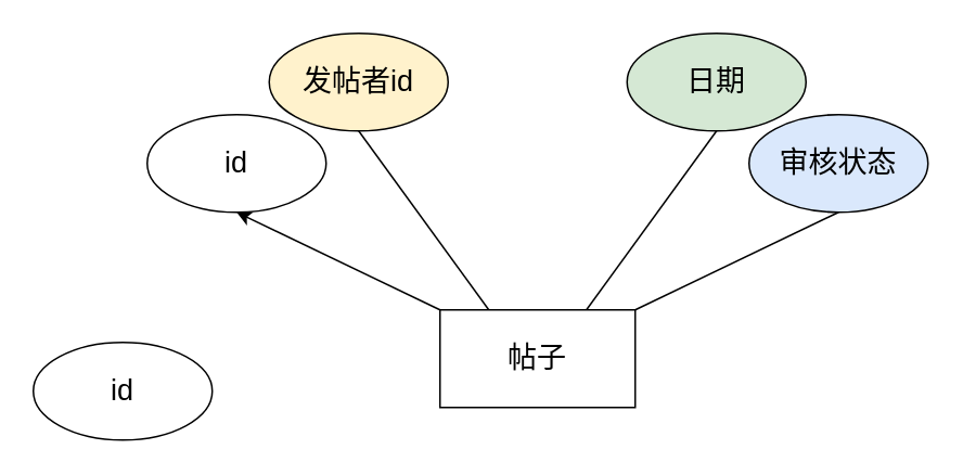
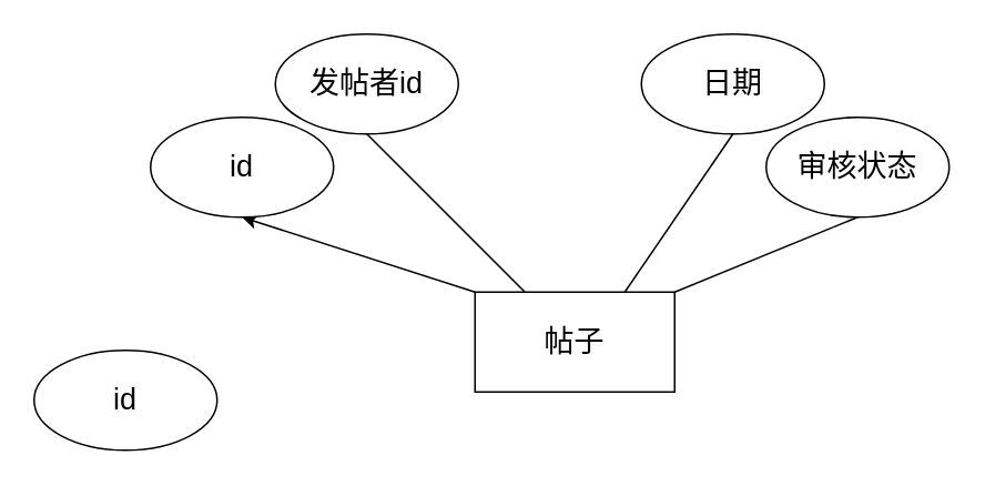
- <mxCell id="9" value="发帖者id" style="ellipse;whiteSpace=wrap;html=1;fontStyle=0;fontSize=18;fillColor=#fff2cc;" vertex="1" parent="1"><mxGeometry x="165" y="20" width="110" height="60" as="geometry" /></mxCell>
+ <mxCell id="9" value="发帖者id" style="ellipse;whiteSpace=wrap;html=1;fontStyle=0;fontSize=18;" vertex="1" parent="1"><mxGeometry x="165" y="20" width="110" height="60" as="geometry" /></mxCell>
- <mxCell id="10" value="日期" style="ellipse;whiteSpace=wrap;html=1;fontStyle=0;fontSize=18;fillColor=#d5e8d4;" vertex="1" parent="1"><mxGeometry x="385" y="20" width="110" height="60" as="geometry" /></mxCell>
+ <mxCell id="10" value="日期" style="ellipse;whiteSpace=wrap;html=1;fontStyle=0;fontSize=18;" vertex="1" parent="1"><mxGeometry x="385" y="20" width="110" height="60" as="geometry" /></mxCell>
- <mxCell id="11" value="审核状态" style="ellipse;whiteSpace=wrap;html=1;fontStyle=0;fontSize=18;fillColor=#dae8fc;" vertex="1" parent="1"><mxGeometry x="460" y="70" width="110" height="60" as="geometry" /></mxCell>
+ <mxCell id="11" value="审核状态" style="ellipse;whiteSpace=wrap;html=1;fontStyle=0;fontSize=18;" vertex="1" parent="1"><mxGeometry x="460" y="70" width="110" height="60" as="geometry" /></mxCell>
- <mxCell id="6" value="帖子" style="rounded=0;whiteSpace=wrap;html=1;fontStyle=0;fontSize=18;" vertex="1" parent="1"><mxGeometry x="270" y="190" width="120" height="60" as="geometry" /></mxCell>
+ <mxCell id="6" value="帖子" style="rounded=0;whiteSpace=wrap;html=1;fontStyle=0;fontSize=18;" vertex="1" parent="1"><mxGeometry x="285" y="175" width="120" height="60" as="geometry" /></mxCell>
